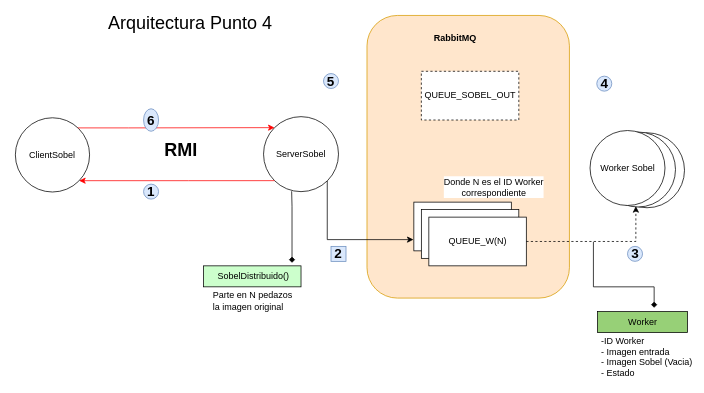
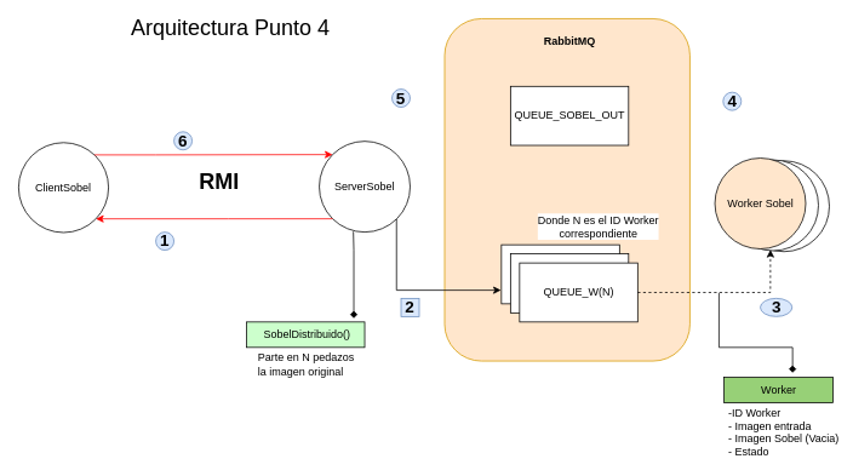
- <mxCell id="6" value="&lt;b&gt;RabbitMQ&lt;/b&gt;" style="text;html=1;strokeColor=none;fillColor=none;align=center;verticalAlign=middle;whiteSpace=wrap;rounded=0;" vertex="1" parent="1"><mxGeometry x="576.5" y="35" width="60" height="30" as="geometry" /></mxCell>
+ <mxCell id="6" value="&lt;b&gt;RabbitMQ&lt;/b&gt;" style="text;html=1;strokeColor=none;fillColor=none;align=center;verticalAlign=middle;whiteSpace=wrap;rounded=0;" vertex="1" parent="1"><mxGeometry x="596.5" y="30" width="60" height="30" as="geometry" /></mxCell>
- <mxCell id="17" value="QUEUE_SOBEL_OUT" style="rounded=0;whiteSpace=wrap;html=1;dashed=1;" vertex="1" parent="1"><mxGeometry x="561.5" y="94.5" width="130" height="65" as="geometry" /></mxCell>
+ <mxCell id="17" value="QUEUE_SOBEL_OUT" style="rounded=0;whiteSpace=wrap;html=1;" vertex="1" parent="1"><mxGeometry x="561.5" y="94.5" width="130" height="65" as="geometry" /></mxCell>
- <mxCell id="19" value="&lt;h2&gt;6&lt;/h2&gt;" style="ellipse;whiteSpace=wrap;html=1;fillColor=#dae8fc;strokeColor=#6c8ebf;" vertex="1" parent="1"><mxGeometry x="191" y="144.5" width="20" height="30" as="geometry" /></mxCell>
+ <mxCell id="19" value="&lt;h2&gt;6&lt;/h2&gt;" style="ellipse;whiteSpace=wrap;html=1;fillColor=#dae8fc;strokeColor=#6c8ebf;" vertex="1" parent="1"><mxGeometry x="191" y="144.5" width="20" height="20" as="geometry" /></mxCell>
- <mxCell id="12" value="Worker Sobel&lt;br&gt;" style="ellipse;whiteSpace=wrap;html=1;aspect=fixed;" vertex="1" parent="1"><mxGeometry x="786.5" y="173.5" width="100" height="100" as="geometry" /></mxCell>
+ <mxCell id="12" value="Worker Sobel&lt;br&gt;" style="ellipse;whiteSpace=wrap;html=1;aspect=fixed;fillColor=#ffe6cc;" vertex="1" parent="1"><mxGeometry x="786.5" y="173.5" width="100" height="100" as="geometry" /></mxCell>
- <mxCell id="24" value="&lt;h2&gt;1&lt;/h2&gt;" style="ellipse;whiteSpace=wrap;html=1;fillColor=#dae8fc;strokeColor=#6c8ebf;" vertex="1" parent="1"><mxGeometry x="191" y="245" width="20" height="20" as="geometry" /></mxCell>
+ <mxCell id="24" value="&lt;h2&gt;1&lt;/h2&gt;" style="ellipse;whiteSpace=wrap;html=1;fillColor=#dae8fc;strokeColor=#6c8ebf;" vertex="1" parent="1"><mxGeometry x="171" y="255" width="20" height="20" as="geometry" /></mxCell>
- <mxCell id="21" value="&lt;h2&gt;3&lt;/h2&gt;" style="ellipse;whiteSpace=wrap;html=1;fillColor=#dae8fc;strokeColor=#6c8ebf;" vertex="1" parent="1"><mxGeometry x="836.5" y="328" width="20" height="20" as="geometry" /></mxCell>
+ <mxCell id="21" value="&lt;h2&gt;3&lt;/h2&gt;" style="ellipse;whiteSpace=wrap;html=1;fillColor=#dae8fc;strokeColor=#6c8ebf;" vertex="1" parent="1"><mxGeometry x="836.5" y="328" width="35" height="20" as="geometry" /></mxCell>
